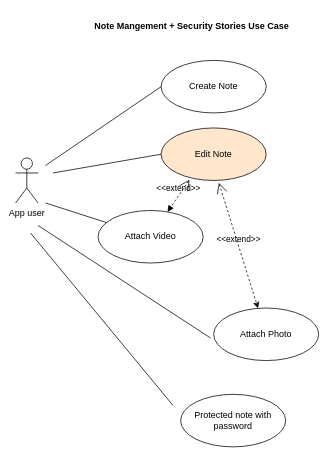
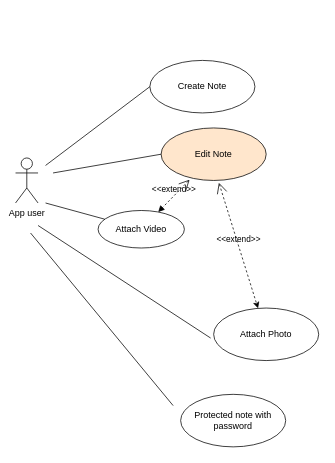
- <mxCell id="13" value="Note Mangement + Security Stories Use Case" style="text;html=1;align=center;verticalAlign=middle;whiteSpace=wrap;rounded=0;fontStyle=1" vertex="1" parent="1"><mxGeometry x="110" y="20" width="290" height="30" as="geometry" /></mxCell>
- <mxCell id="3" value="Create Note" style="ellipse;whiteSpace=wrap;html=1;" vertex="1" parent="1"><mxGeometry x="214" y="80" width="140" height="70" as="geometry" /></mxCell>
+ <mxCell id="3" value="Create Note" style="ellipse;whiteSpace=wrap;html=1;" vertex="1" parent="1"><mxGeometry x="199" y="80" width="140" height="70" as="geometry" /></mxCell>
- <mxCell id="6" value="Attach Video" style="ellipse;whiteSpace=wrap;html=1;" vertex="1" parent="1"><mxGeometry x="130" y="280" width="140" height="70" as="geometry" /></mxCell>
+ <mxCell id="6" value="Attach Video" style="ellipse;whiteSpace=wrap;html=1;" vertex="1" parent="1"><mxGeometry x="130" y="280" width="115" height="50" as="geometry" /></mxCell>
